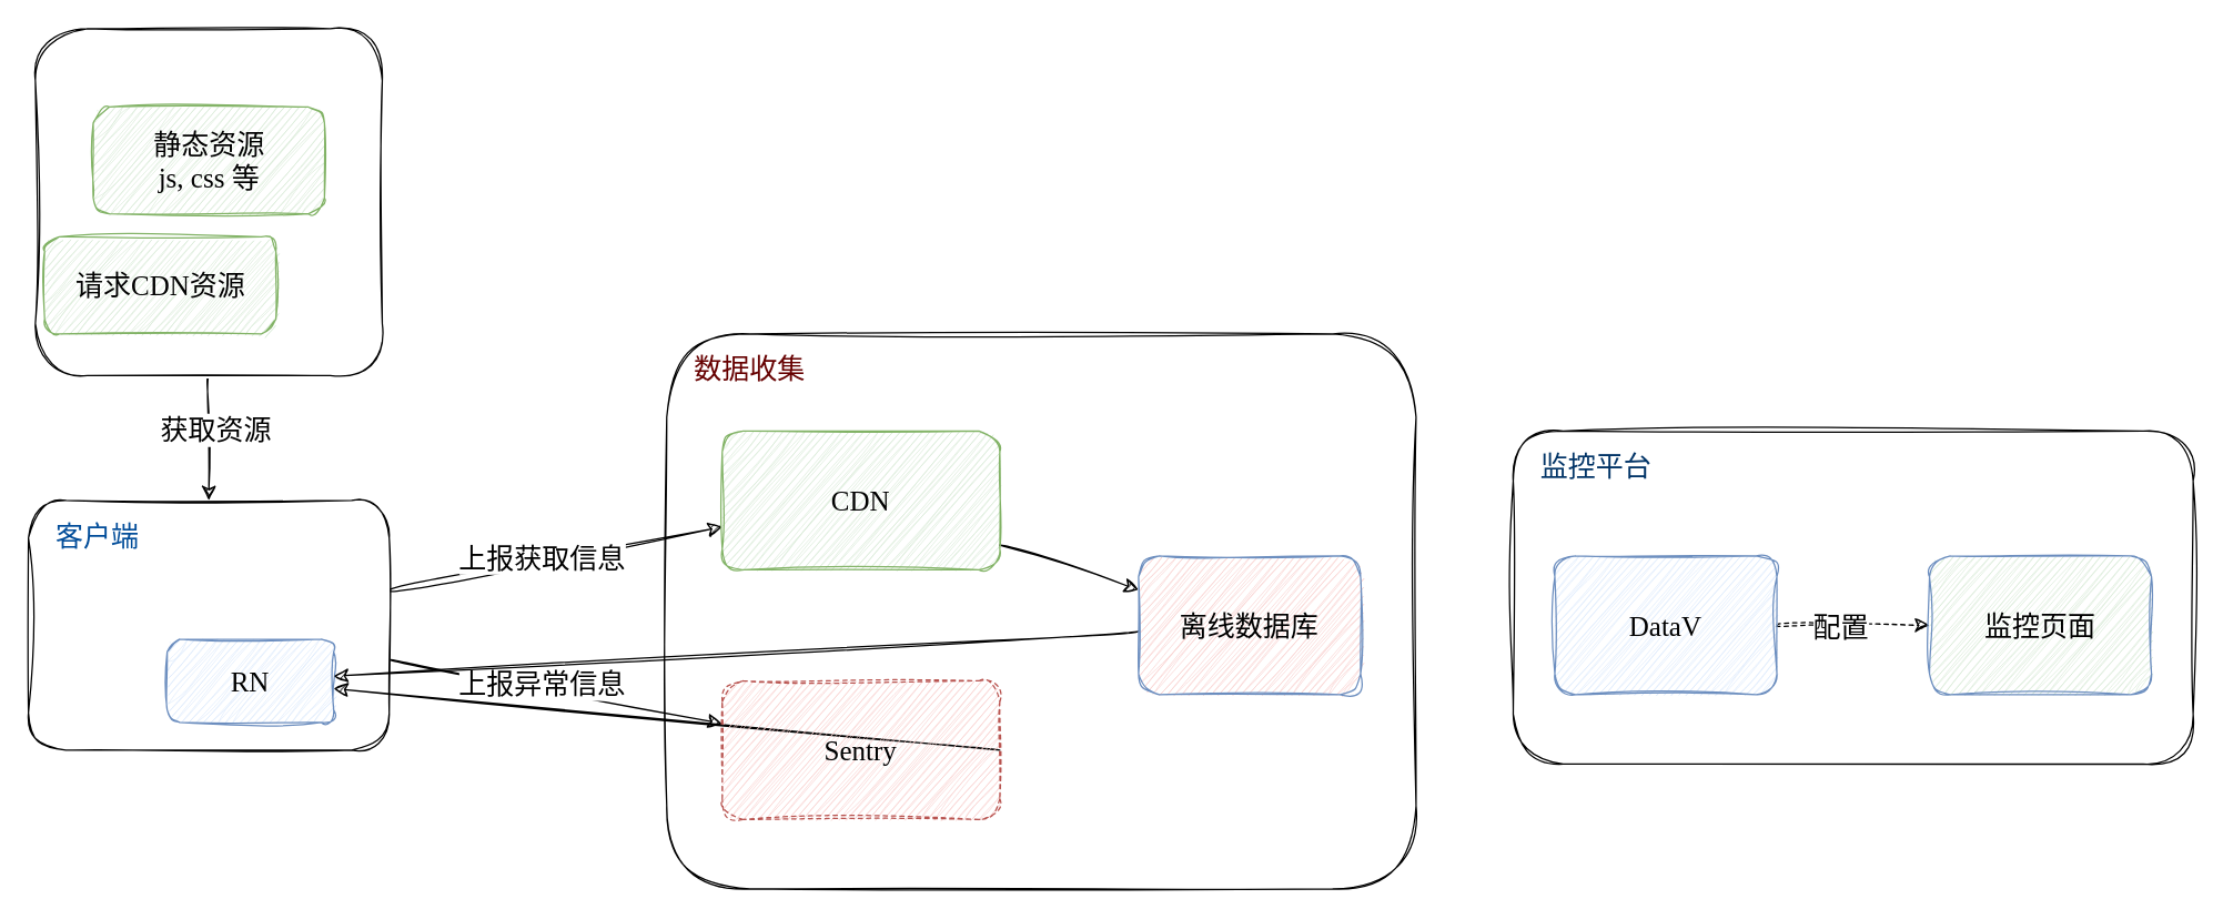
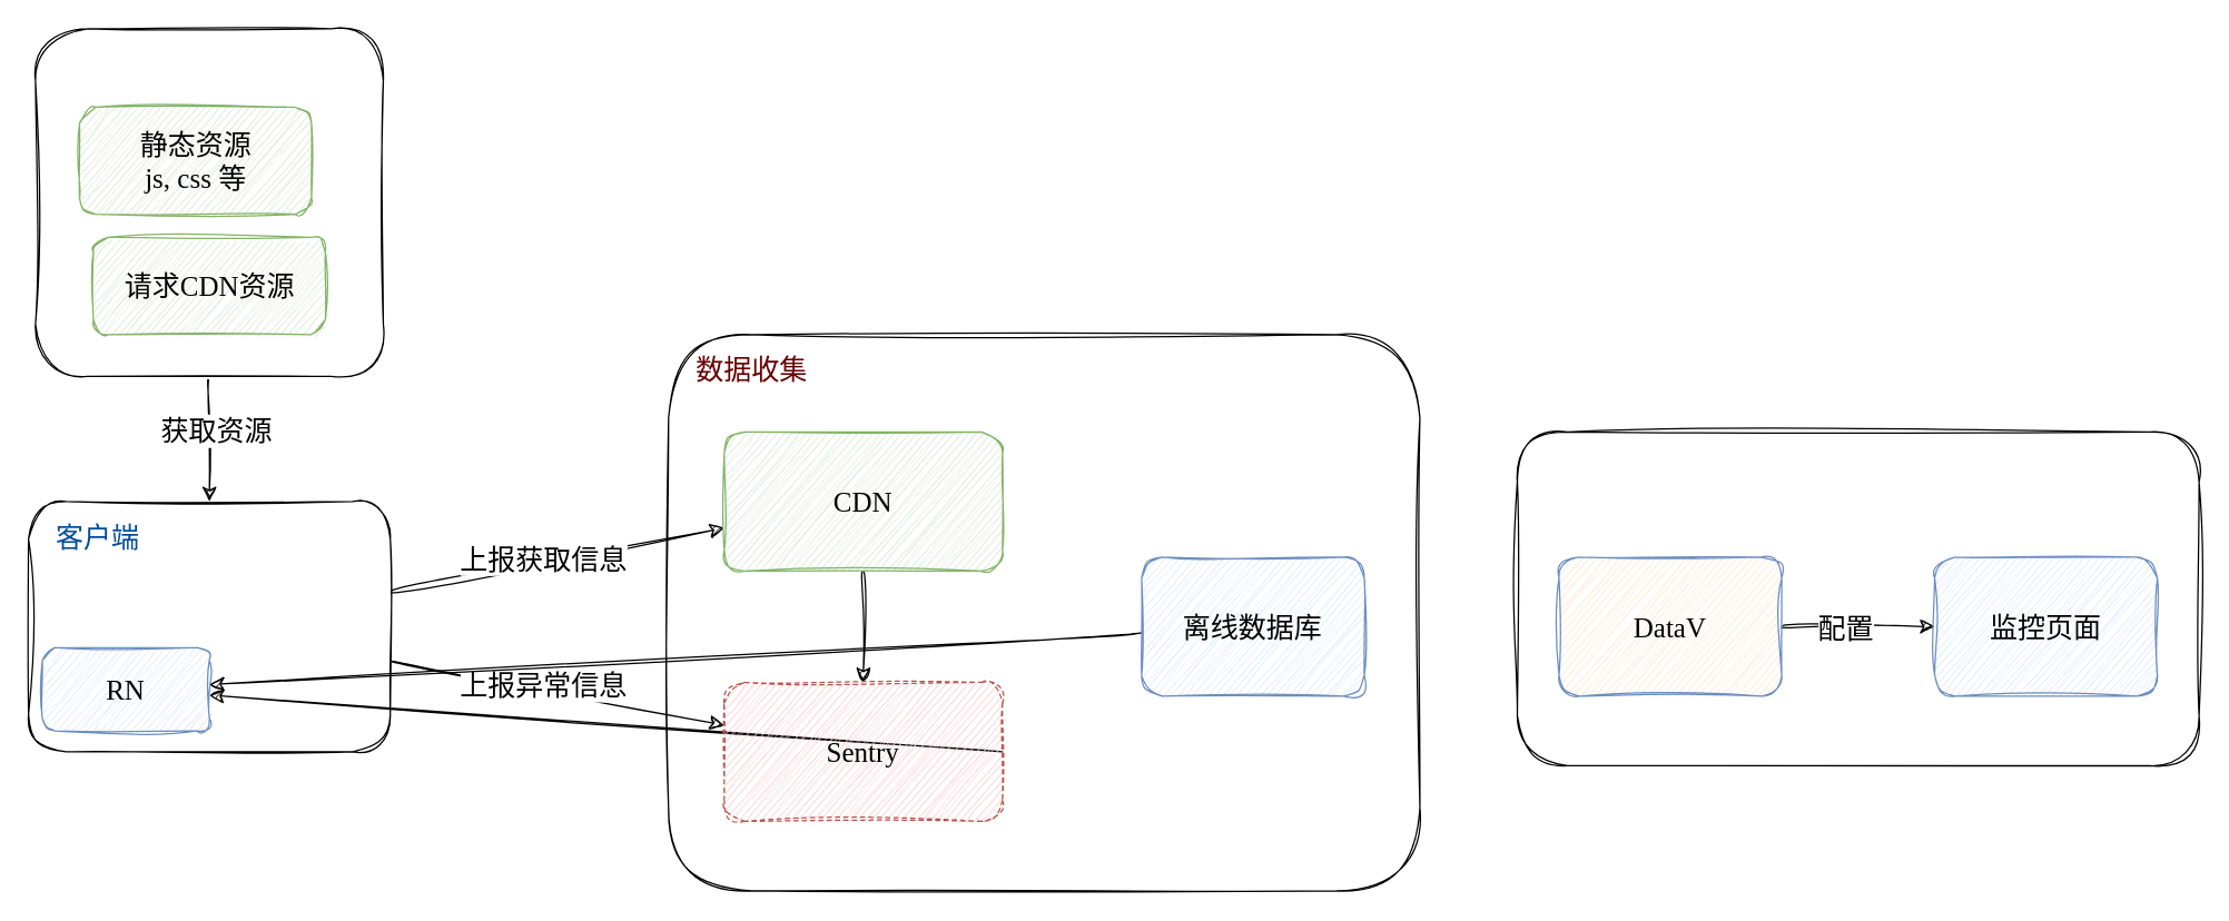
- <mxCell id="14" value="静态资源&lt;br&gt;js, css 等" style="rounded=1;whiteSpace=wrap;html=1;sketch=1;hachureGap=4;jiggle=2;curveFitting=1;fontFamily=手札体-简;fontSize=20;fillColor=#d5e8d4;strokeColor=#82b366;" vertex="1" parent="1"><mxGeometry x="66.67" y="76.54" width="166.67" height="76.92" as="geometry" /></mxCell>
+ <mxCell id="14" value="静态资源&lt;br&gt;js, css 等" style="rounded=1;whiteSpace=wrap;html=1;sketch=1;hachureGap=4;jiggle=2;curveFitting=1;fontFamily=手札体-简;fontSize=20;fillColor=#d5e8d4;strokeColor=#82b366;" vertex="1" parent="1"><mxGeometry x="56.67" y="76.54" width="166.67" height="76.92" as="geometry" /></mxCell>
- <mxCell id="13" value="请求CDN资源" style="rounded=1;whiteSpace=wrap;html=1;sketch=1;hachureGap=4;jiggle=2;curveFitting=1;fontFamily=手札体-简;fontSize=20;fillColor=#d5e8d4;strokeColor=#82b366;" vertex="1" parent="1"><mxGeometry x="31.67" y="170" width="166.67" height="70" as="geometry" /></mxCell>
+ <mxCell id="13" value="请求CDN资源" style="rounded=1;whiteSpace=wrap;html=1;sketch=1;hachureGap=4;jiggle=2;curveFitting=1;fontFamily=手札体-简;fontSize=20;fillColor=#d5e8d4;strokeColor=#82b366;" vertex="1" parent="1"><mxGeometry x="66.67" y="170" width="166.67" height="70" as="geometry" /></mxCell>
- <mxCell id="27" value="&lt;font&gt;监控平台&lt;/font&gt;" style="text;html=1;strokeColor=none;fillColor=none;align=center;verticalAlign=middle;whiteSpace=wrap;rounded=0;fontSize=20;fontFamily=手札体-简;fontColor=#003366;" vertex="1" parent="1"><mxGeometry x="1100" y="320" width="100" height="30" as="geometry" /></mxCell>
- <mxCell id="16" value="" style="edgeStyle=none;curved=1;rounded=0;sketch=1;hachureGap=4;jiggle=2;curveFitting=1;orthogonalLoop=1;jettySize=auto;html=1;fontFamily=手札体-简;fontSize=16;startSize=8;endSize=8;" edge="1" parent="1" source="17" target="21"><mxGeometry relative="1" as="geometry" /></mxCell>
+ <mxCell id="16" value="" style="edgeStyle=none;curved=1;rounded=0;sketch=1;hachureGap=4;jiggle=2;curveFitting=1;orthogonalLoop=1;jettySize=auto;html=1;fontFamily=手札体-简;fontSize=16;startSize=8;endSize=8;" edge="1" parent="1" source="17" target="19"><mxGeometry relative="1" as="geometry" /></mxCell>
- <mxCell id="21" value="离线数据库" style="whiteSpace=wrap;html=1;fontSize=20;fontFamily=手札体-简;rounded=1;sketch=1;hachureGap=4;jiggle=2;curveFitting=1;fillColor=#f8cecc;strokeColor=#6c8ebf;" vertex="1" parent="1"><mxGeometry x="820" y="400" width="160" height="100" as="geometry" /></mxCell>
+ <mxCell id="21" value="离线数据库" style="whiteSpace=wrap;html=1;fontSize=20;fontFamily=手札体-简;rounded=1;sketch=1;hachureGap=4;jiggle=2;curveFitting=1;fillColor=#dae8fc;strokeColor=#6c8ebf;" vertex="1" parent="1"><mxGeometry x="820" y="400" width="160" height="100" as="geometry" /></mxCell>
- <mxCell id="25" value="DataV" style="whiteSpace=wrap;html=1;fontSize=20;fontFamily=手札体-简;rounded=1;sketch=1;hachureGap=4;jiggle=2;curveFitting=1;fillColor=#dae8fc;strokeColor=#6c8ebf;" vertex="1" parent="1"><mxGeometry x="1120" y="400" width="160" height="100" as="geometry" /></mxCell>
+ <mxCell id="25" value="DataV" style="whiteSpace=wrap;html=1;fontSize=20;fontFamily=手札体-简;rounded=1;sketch=1;hachureGap=4;jiggle=2;curveFitting=1;fillColor=#ffe6cc;strokeColor=#6c8ebf;" vertex="1" parent="1"><mxGeometry x="1120" y="400" width="160" height="100" as="geometry" /></mxCell>
- <mxCell id="23" value="" style="edgeStyle=none;curved=1;rounded=0;sketch=1;hachureGap=4;jiggle=2;curveFitting=1;orthogonalLoop=1;jettySize=auto;html=1;fontFamily=手札体-简;fontSize=16;startSize=8;endSize=8;dashed=1;" edge="1" parent="1" source="25" target="26"><mxGeometry relative="1" as="geometry" /></mxCell>
+ <mxCell id="23" value="" style="edgeStyle=none;curved=1;rounded=0;sketch=1;hachureGap=4;jiggle=2;curveFitting=1;orthogonalLoop=1;jettySize=auto;html=1;fontFamily=手札体-简;fontSize=16;startSize=8;endSize=8;" edge="1" parent="1" source="25" target="26"><mxGeometry relative="1" as="geometry" /></mxCell>
- <mxCell id="26" value="监控页面" style="whiteSpace=wrap;html=1;fontSize=20;fontFamily=手札体-简;rounded=1;sketch=1;hachureGap=4;jiggle=2;curveFitting=1;fillColor=#d5e8d4;strokeColor=#6c8ebf;" vertex="1" parent="1"><mxGeometry x="1390" y="400" width="160" height="100" as="geometry" /></mxCell>
+ <mxCell id="26" value="监控页面" style="whiteSpace=wrap;html=1;fontSize=20;fontFamily=手札体-简;rounded=1;sketch=1;hachureGap=4;jiggle=2;curveFitting=1;fillColor=#dae8fc;strokeColor=#6c8ebf;" vertex="1" parent="1"><mxGeometry x="1390" y="400" width="160" height="100" as="geometry" /></mxCell>
- <mxCell id="12" value="RN" style="rounded=1;whiteSpace=wrap;html=1;sketch=1;hachureGap=4;jiggle=2;curveFitting=1;fontFamily=手札体-简;fontSize=20;fillColor=#dae8fc;strokeColor=#6c8ebf;" vertex="1" parent="1"><mxGeometry x="120" y="460" width="120" height="60" as="geometry" /></mxCell>
+ <mxCell id="12" value="RN" style="rounded=1;whiteSpace=wrap;html=1;sketch=1;hachureGap=4;jiggle=2;curveFitting=1;fontFamily=手札体-简;fontSize=20;fillColor=#dae8fc;strokeColor=#6c8ebf;" vertex="1" parent="1"><mxGeometry x="30" y="465" width="120" height="60" as="geometry" /></mxCell>
